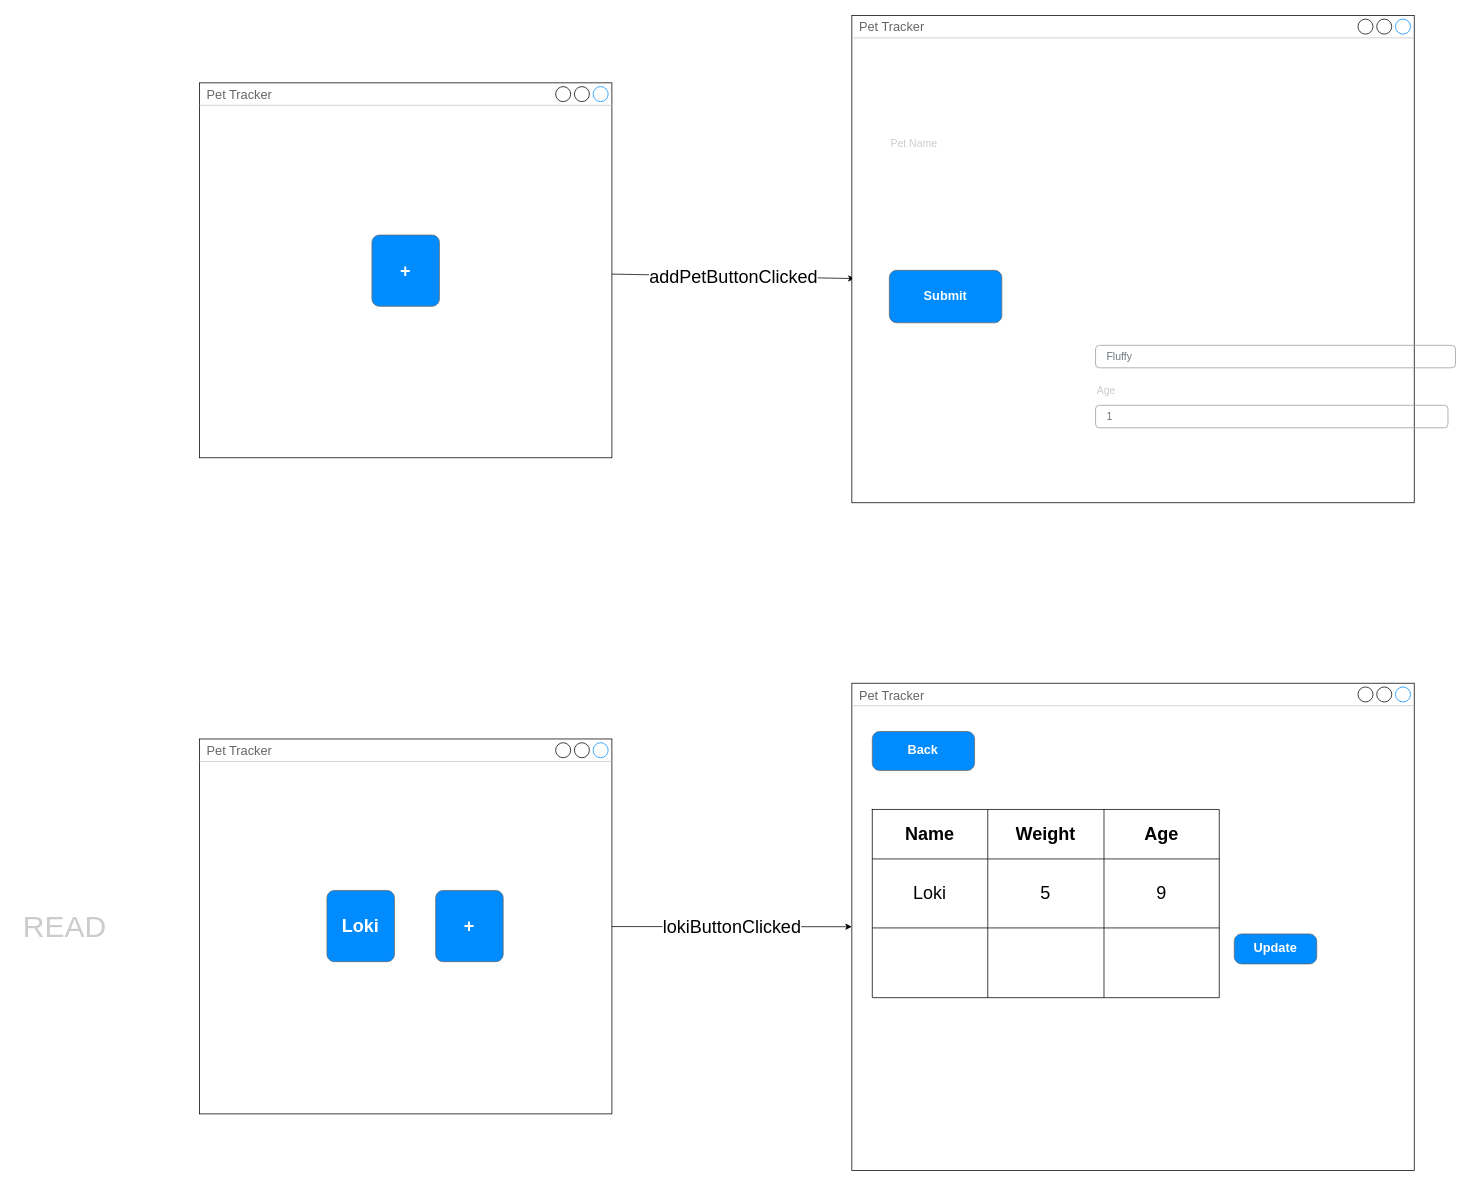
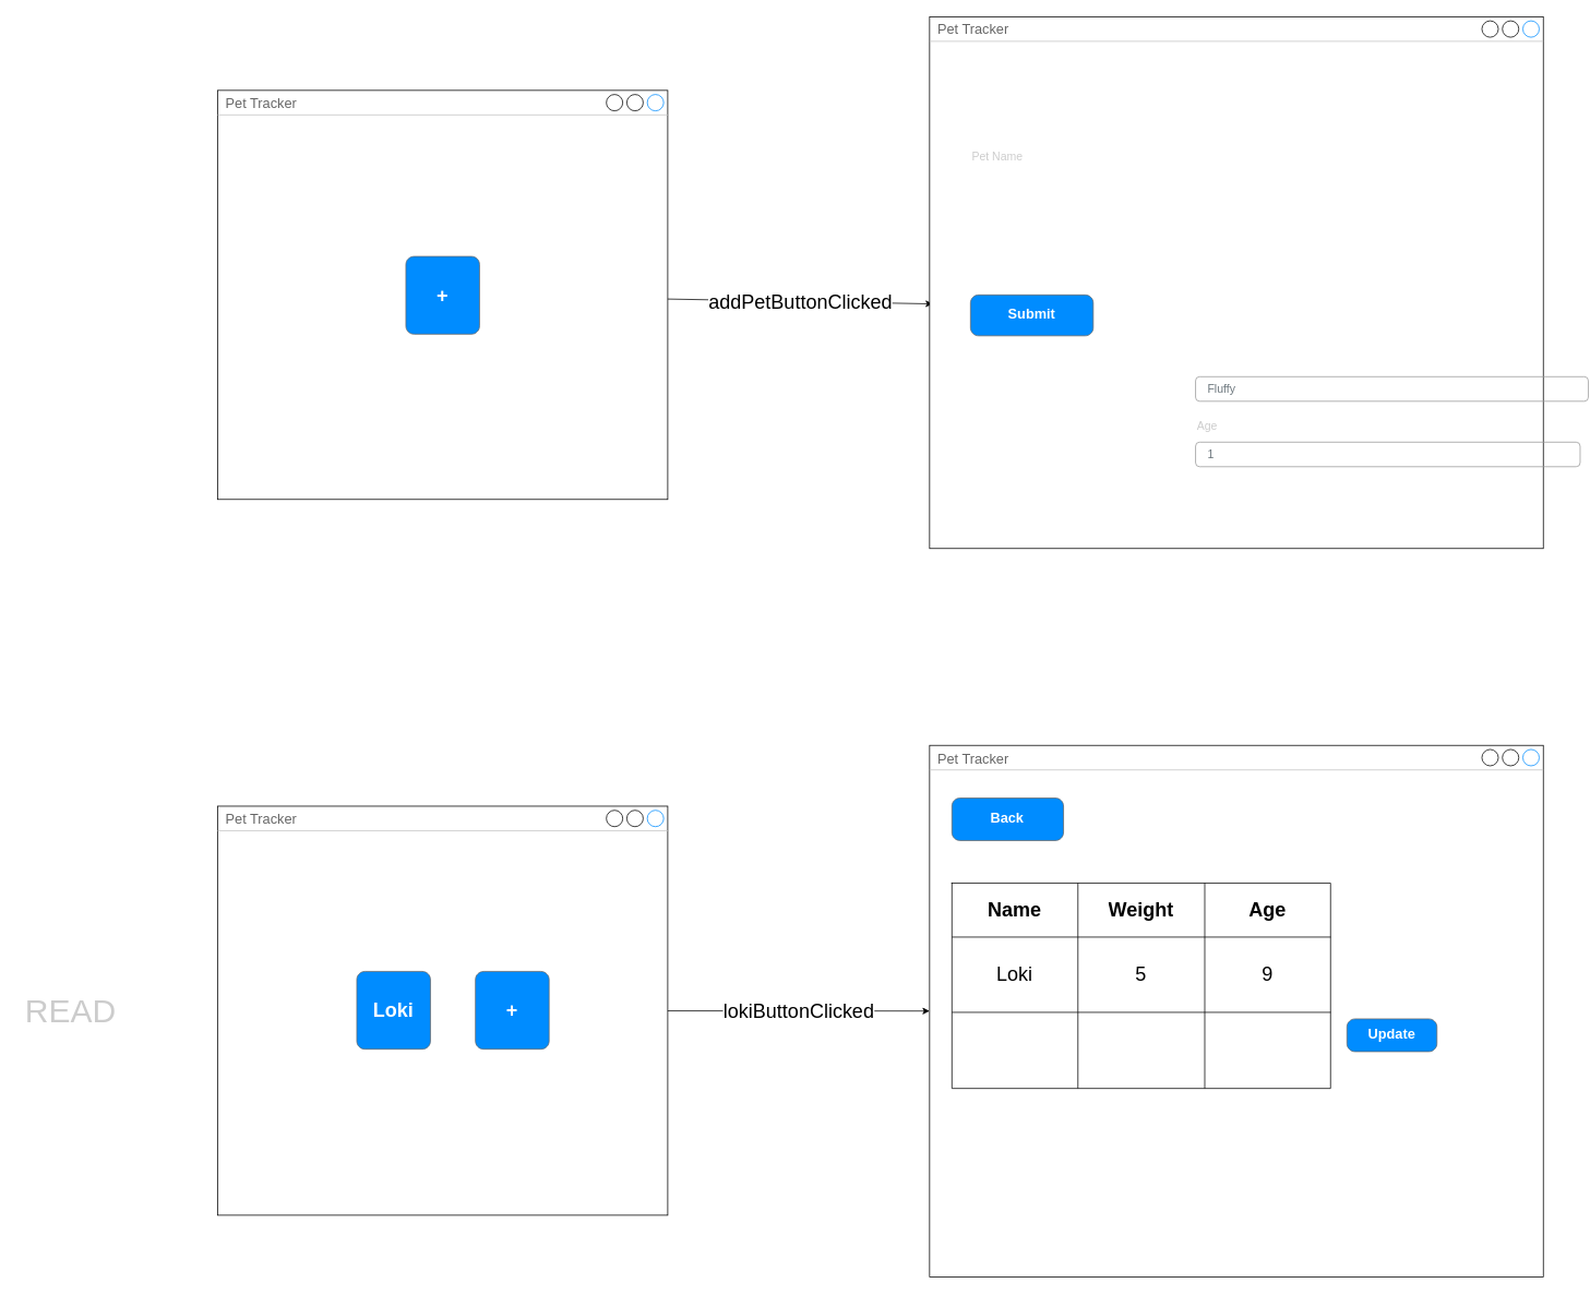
- <mxCell id="35" value="Submit" style="strokeWidth=1;shadow=0;dashed=0;align=center;html=1;shape=mxgraph.mockup.buttons.button;strokeColor=#666666;fontColor=#ffffff;mainText=;buttonStyle=round;fontSize=17;fontStyle=1;fillColor=#008cff;whiteSpace=wrap;" parent="1" vertex="1"><mxGeometry x="1185" y="360" width="150" height="70" as="geometry" /></mxCell>
+ <mxCell id="35" value="Submit" style="strokeWidth=1;shadow=0;dashed=0;align=center;html=1;shape=mxgraph.mockup.buttons.button;strokeColor=#666666;fontColor=#ffffff;mainText=;buttonStyle=round;fontSize=17;fontStyle=1;fillColor=#008cff;whiteSpace=wrap;" parent="1" vertex="1"><mxGeometry x="1185" y="360" width="150" height="50" as="geometry" /></mxCell>
